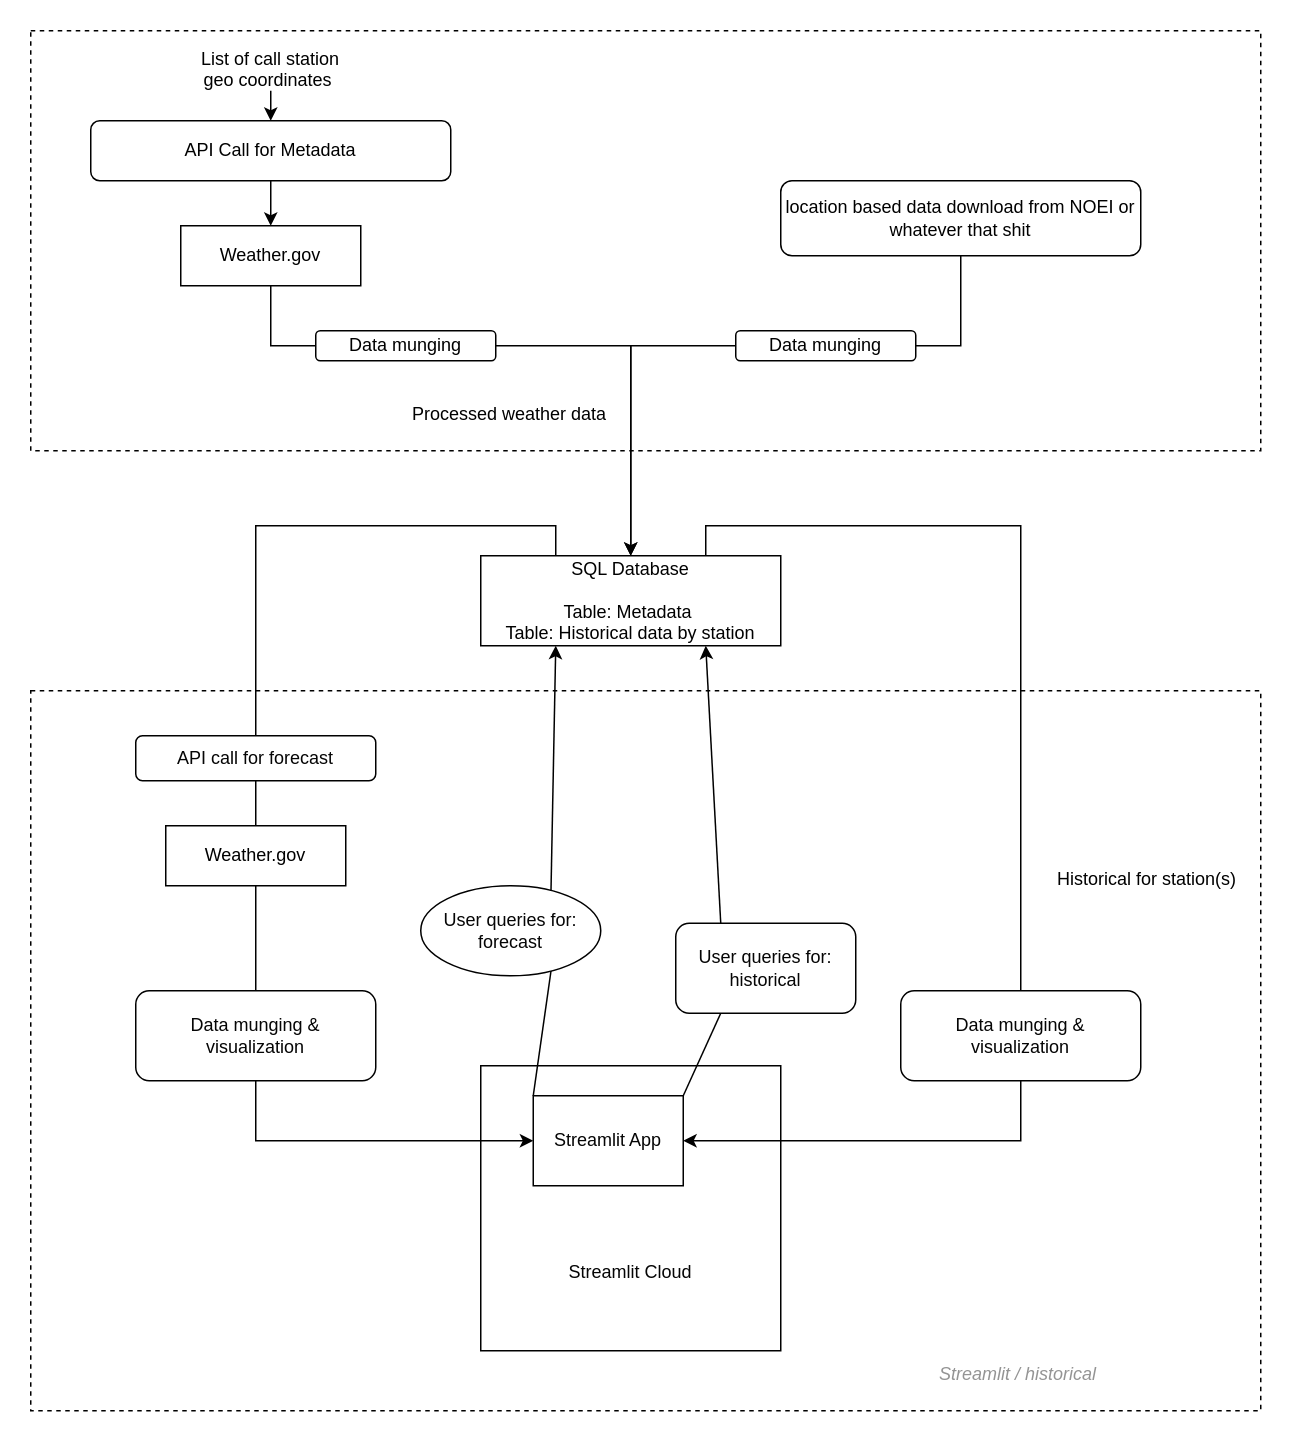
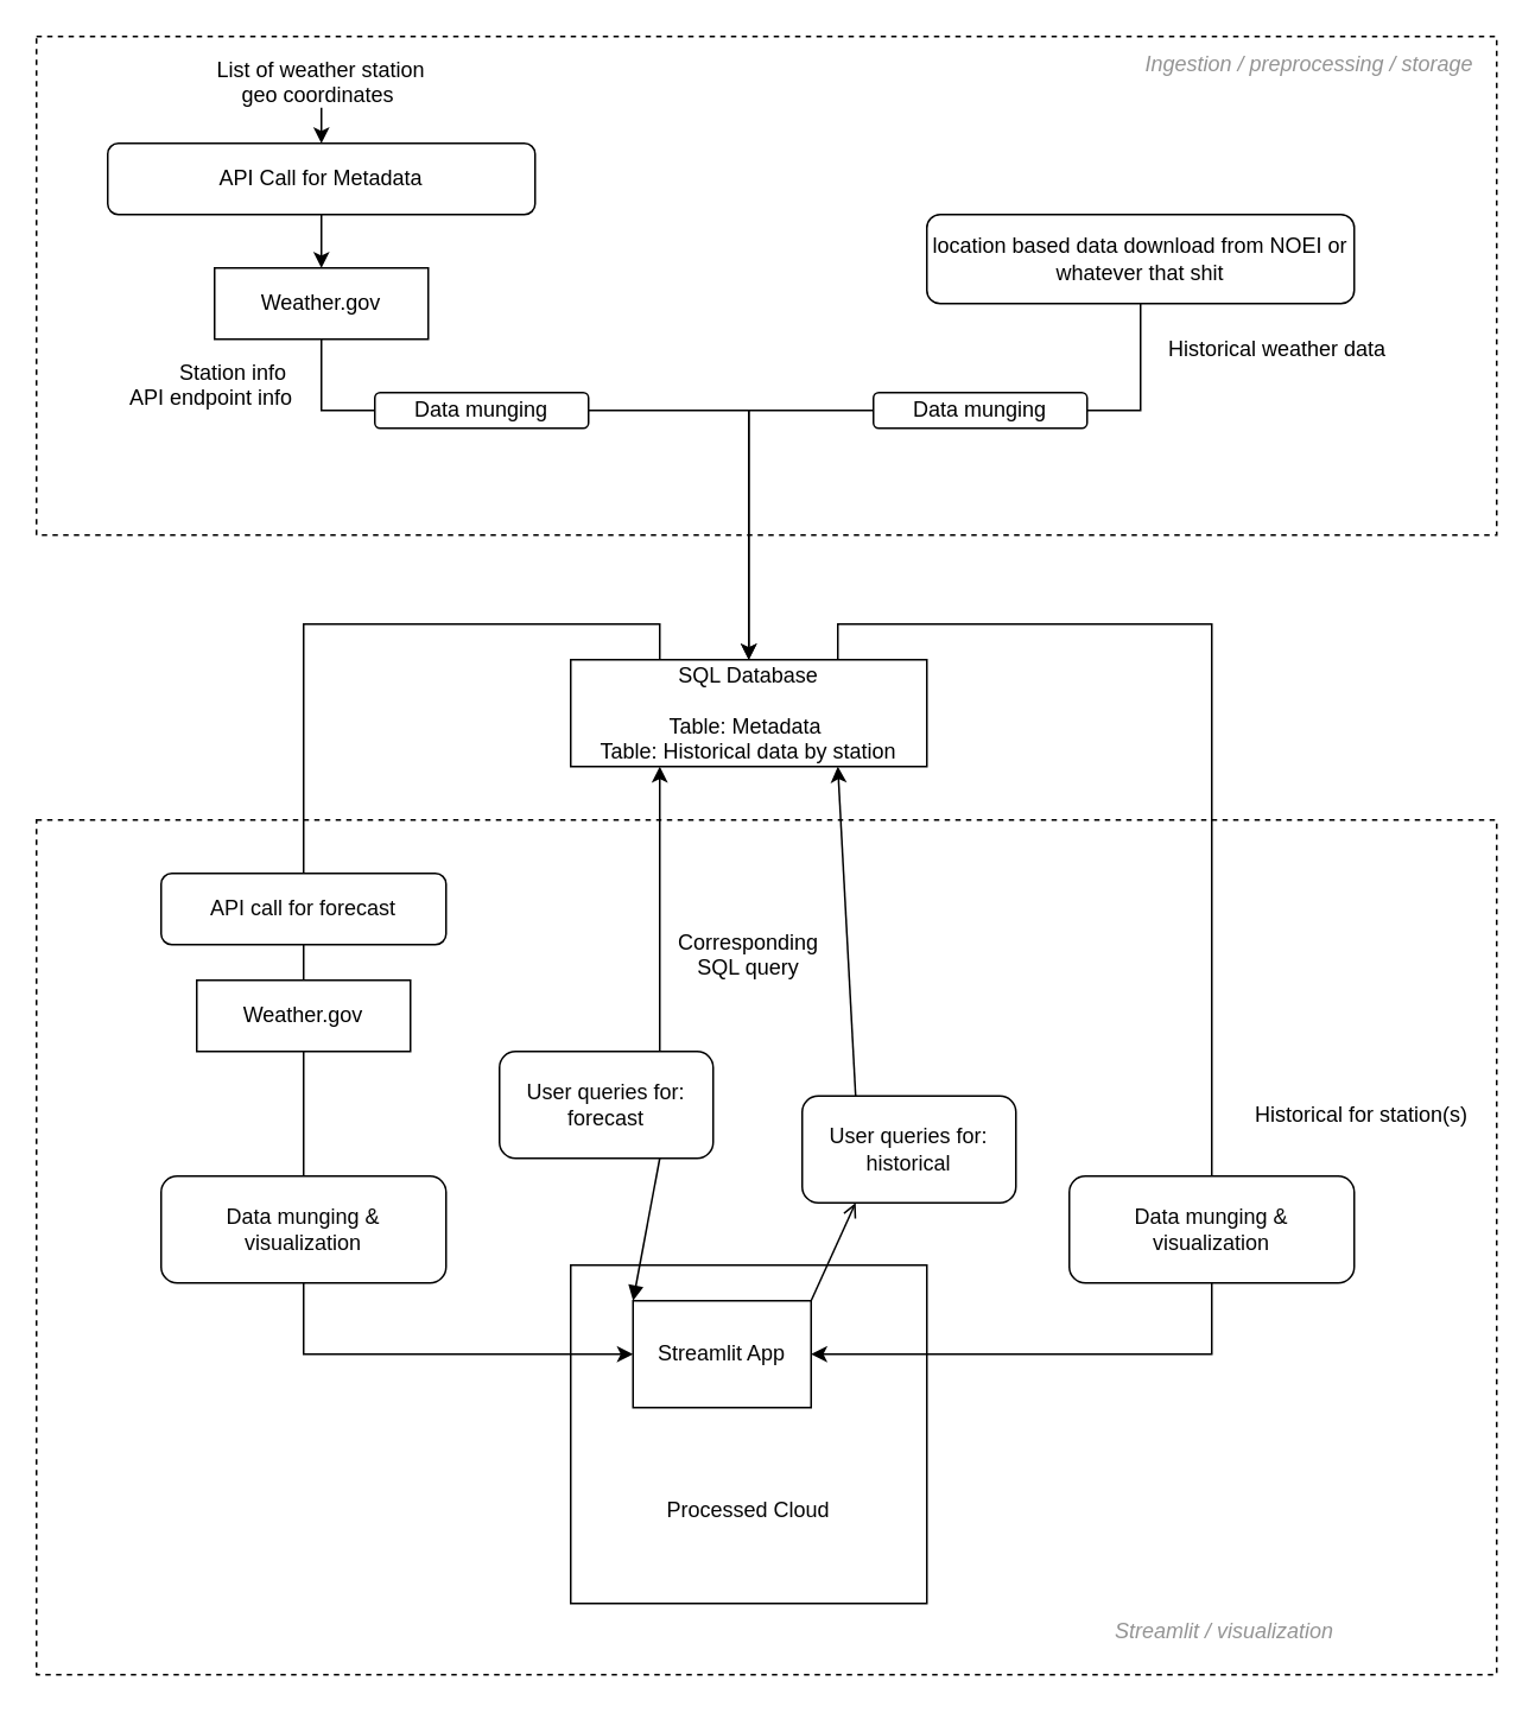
+ <mxCell id="18" value="Ingestion / preprocessing / storage" style="text;strokeColor=none;fillColor=none;align=center;verticalAlign=middle;spacingLeft=4;spacingRight=4;overflow=hidden;points=[[0,0.5],[1,0.5]];portConstraint=eastwest;rotatable=0;fontStyle=2;fontColor=#949494;" vertex="1" parent="1"><mxGeometry x="630" y="20" width="210" height="30" as="geometry" /></mxCell>
- <mxCell id="8" value="List of call station &#10;geo coordinates " style="text;strokeColor=none;fillColor=none;align=center;verticalAlign=middle;spacingLeft=4;spacingRight=4;overflow=hidden;points=[[0,0.5],[1,0.5]];portConstraint=eastwest;rotatable=0;" vertex="1" parent="1"><mxGeometry x="85" y="30" width="190" height="30" as="geometry" /></mxCell>
+ <mxCell id="8" value="List of weather station &#10;geo coordinates " style="text;strokeColor=none;fillColor=none;align=center;verticalAlign=middle;spacingLeft=4;spacingRight=4;overflow=hidden;points=[[0,0.5],[1,0.5]];portConstraint=eastwest;rotatable=0;" vertex="1" parent="1"><mxGeometry x="85" y="30" width="190" height="30" as="geometry" /></mxCell>
+ <mxCell id="13" value="Historical weather data" style="text;strokeColor=none;fillColor=none;align=left;verticalAlign=middle;spacingLeft=4;spacingRight=4;overflow=hidden;points=[[0,0.5],[1,0.5]];portConstraint=eastwest;rotatable=0;" vertex="1" parent="1"><mxGeometry x="650" y="180" width="190" height="30" as="geometry" /></mxCell>
+ <mxCell id="7" value="Station info &#10;API endpoint info" style="text;strokeColor=none;fillColor=none;align=right;verticalAlign=middle;spacingLeft=4;spacingRight=4;overflow=hidden;points=[[0,0.5],[1,0.5]];portConstraint=eastwest;rotatable=0;" vertex="1" parent="1"><mxGeometry x="50" y="200" width="120" height="30" as="geometry" /></mxCell>
- <mxCell id="36" value="Processed weather data" style="text;strokeColor=none;fillColor=none;align=right;verticalAlign=middle;spacingLeft=4;spacingRight=4;overflow=hidden;points=[[0,0.5],[1,0.5]];portConstraint=eastwest;rotatable=0;" vertex="1" parent="1"><mxGeometry x="260" y="260" width="150" height="30" as="geometry" /></mxCell>
- <mxCell id="32" value="&lt;font style=&quot;font-size: 12px&quot;&gt;API call for forecast&lt;/font&gt;" style="rounded=1;whiteSpace=wrap;html=1;fontSize=6;fontColor=#050505;fillColor=none;" vertex="1" parent="1"><mxGeometry x="90" y="490" width="160" height="30" as="geometry" /></mxCell>
+ <mxCell id="32" value="&lt;font style=&quot;font-size: 12px&quot;&gt;API call for forecast&lt;/font&gt;" style="rounded=1;whiteSpace=wrap;html=1;fontSize=6;fontColor=#050505;fillColor=none;" vertex="1" parent="1"><mxGeometry x="90" y="490" width="160" height="40" as="geometry" /></mxCell>
+ <mxCell id="21" value="Corresponding &#10;SQL query" style="text;strokeColor=none;fillColor=none;align=center;verticalAlign=middle;spacingLeft=4;spacingRight=4;overflow=hidden;points=[[0,0.5],[1,0.5]];portConstraint=eastwest;rotatable=0;" vertex="1" parent="1"><mxGeometry x="360" y="520" width="120" height="30" as="geometry" /></mxCell>
- <mxCell id="40" value="Historical for station(s)" style="text;strokeColor=none;fillColor=none;align=right;verticalAlign=middle;spacingLeft=4;spacingRight=4;overflow=hidden;points=[[0,0.5],[1,0.5]];portConstraint=eastwest;rotatable=0;" vertex="1" parent="1"><mxGeometry x="690" y="570" width="140" height="30" as="geometry" /></mxCell>
+ <mxCell id="40" value="Historical for station(s)" style="text;strokeColor=none;fillColor=none;align=right;verticalAlign=middle;spacingLeft=4;spacingRight=4;overflow=hidden;points=[[0,0.5],[1,0.5]];portConstraint=eastwest;rotatable=0;" vertex="1" parent="1"><mxGeometry x="690" y="610" width="140" height="30" as="geometry" /></mxCell>
- <mxCell id="22" value="User queries for:&lt;br&gt;forecast" style="ellipse;whiteSpace=wrap;html=1;fontColor=#050505;fillColor=none;" vertex="1" parent="1"><mxGeometry x="280" y="590" width="120" height="60" as="geometry" /></mxCell>
+ <mxCell id="22" value="User queries for:&lt;br&gt;forecast" style="rounded=1;whiteSpace=wrap;html=1;fontColor=#050505;fillColor=none;" vertex="1" parent="1"><mxGeometry x="280" y="590" width="120" height="60" as="geometry" /></mxCell>
- <mxCell id="28" value="" style="endArrow=none;html=1;rounded=0;fontSize=12;fontColor=#050505;entryX=0.25;entryY=1;entryDx=0;entryDy=0;exitX=1;exitY=0;exitDx=0;exitDy=0;" edge="1" parent="1" source="20" target="23"><mxGeometry width="50" height="50" relative="1" as="geometry"><mxPoint x="470" y="670" as="sourcePoint" /><mxPoint x="610" y="680" as="targetPoint" /></mxGeometry></mxCell>
+ <mxCell id="28" value="" style="endArrow=open;html=1;rounded=0;fontSize=12;fontColor=#050505;entryX=0.25;entryY=1;entryDx=0;entryDy=0;exitX=1;exitY=0;exitDx=0;exitDy=0;" edge="1" parent="1" source="20" target="23"><mxGeometry width="50" height="50" relative="1" as="geometry"><mxPoint x="470" y="670" as="sourcePoint" /><mxPoint x="610" y="680" as="targetPoint" /></mxGeometry></mxCell>
- <mxCell id="27" value="" style="endArrow=none;html=1;rounded=0;fontSize=12;fontColor=#050505;entryX=0;entryY=0;entryDx=0;entryDy=0;exitX=0.75;exitY=1;exitDx=0;exitDy=0;" edge="1" parent="1" source="22" target="20"><mxGeometry width="50" height="50" relative="1" as="geometry"><mxPoint x="390" y="420" as="sourcePoint" /><mxPoint x="370" y="670" as="targetPoint" /></mxGeometry></mxCell>
+ <mxCell id="27" value="" style="endArrow=block;html=1;rounded=0;fontSize=12;fontColor=#050505;entryX=0;entryY=0;entryDx=0;entryDy=0;exitX=0.75;exitY=1;exitDx=0;exitDy=0;" edge="1" parent="1" source="22" target="20"><mxGeometry width="50" height="50" relative="1" as="geometry"><mxPoint x="390" y="420" as="sourcePoint" /><mxPoint x="370" y="670" as="targetPoint" /></mxGeometry></mxCell>
- <mxCell id="39" value="&lt;br&gt;&lt;br&gt;&lt;br&gt;&lt;br&gt;&lt;br&gt;&lt;br&gt;Streamlit Cloud" style="rounded=0;whiteSpace=wrap;html=1;fontColor=#050505;fillColor=none;align=center;" vertex="1" parent="1"><mxGeometry x="320" y="710" width="200" height="190" as="geometry" /></mxCell>
+ <mxCell id="39" value="&lt;br&gt;&lt;br&gt;&lt;br&gt;&lt;br&gt;&lt;br&gt;&lt;br&gt;Processed Cloud" style="rounded=0;whiteSpace=wrap;html=1;fontColor=#050505;fillColor=none;align=center;" vertex="1" parent="1"><mxGeometry x="320" y="710" width="200" height="190" as="geometry" /></mxCell>
- <mxCell id="19" value="Streamlit / historical" style="text;strokeColor=none;fillColor=none;align=left;verticalAlign=middle;spacingLeft=4;spacingRight=4;overflow=hidden;points=[[0,0.5],[1,0.5]];portConstraint=eastwest;rotatable=0;fontStyle=2;fontColor=#949494;" vertex="1" parent="1"><mxGeometry x="620" y="900" width="210" height="30" as="geometry" /></mxCell>
+ <mxCell id="19" value="Streamlit / visualization" style="text;strokeColor=none;fillColor=none;align=left;verticalAlign=middle;spacingLeft=4;spacingRight=4;overflow=hidden;points=[[0,0.5],[1,0.5]];portConstraint=eastwest;rotatable=0;fontStyle=2;fontColor=#949494;" vertex="1" parent="1"><mxGeometry x="620" y="900" width="210" height="30" as="geometry" /></mxCell>
